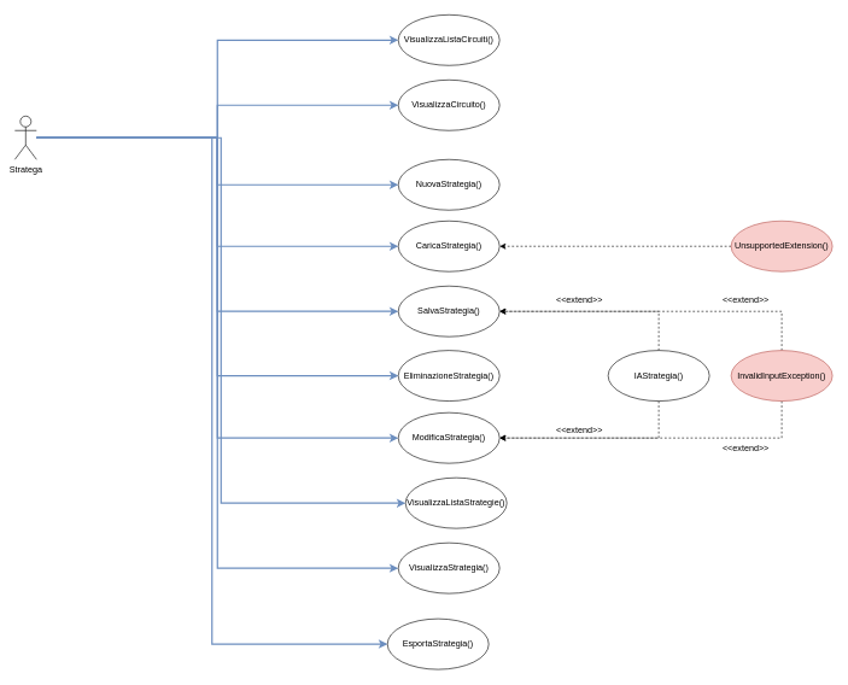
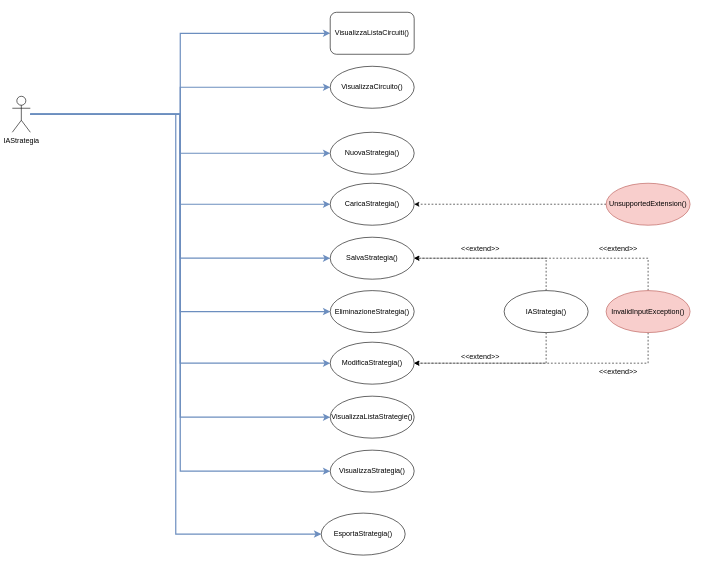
- <mxCell id="26" value="VisualizzaListaCircuiti()" style="ellipse;whiteSpace=wrap;html=1;" vertex="1" parent="1"><mxGeometry x="550" y="20" width="140" height="70" as="geometry" /></mxCell>
+ <mxCell id="26" value="VisualizzaListaCircuiti()" style="whiteSpace=wrap;html=1;rounded=1;" vertex="1" parent="1"><mxGeometry x="550" y="20" width="140" height="70" as="geometry" /></mxCell>
- <mxCell id="17" value="Stratega" style="shape=umlActor;verticalLabelPosition=bottom;verticalAlign=top;html=1;" vertex="1" parent="1"><mxGeometry x="20" y="160" width="30" height="60" as="geometry" /></mxCell>
+ <mxCell id="17" value="IAStrategia" style="shape=umlActor;verticalLabelPosition=bottom;verticalAlign=top;html=1;" vertex="1" parent="1"><mxGeometry x="20" y="160" width="30" height="60" as="geometry" /></mxCell>
- <mxCell id="25" value="VisualizzaListaStrategie()" style="ellipse;whiteSpace=wrap;html=1;" vertex="1" parent="1"><mxGeometry x="560" y="660" width="140" height="70" as="geometry" /></mxCell>
+ <mxCell id="25" value="VisualizzaListaStrategie()" style="ellipse;whiteSpace=wrap;html=1;" vertex="1" parent="1"><mxGeometry x="550" y="660" width="140" height="70" as="geometry" /></mxCell>
